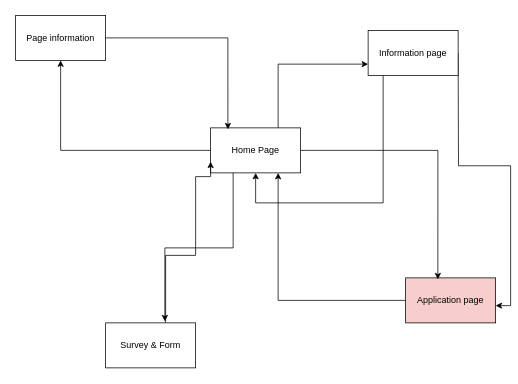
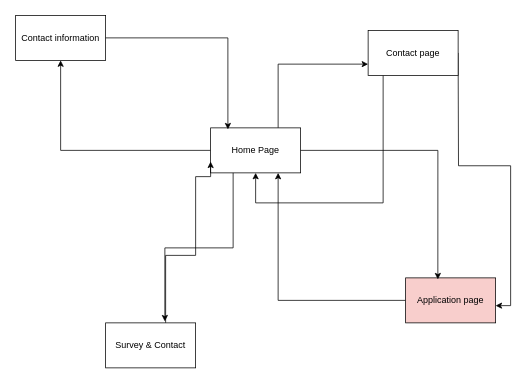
- <mxCell id="5" value="Page information" style="whiteSpace=wrap;html=1;rounded=0;" vertex="1" parent="1"><mxGeometry x="20" y="20" width="120" height="60" as="geometry" /></mxCell>
+ <mxCell id="5" value="Contact information" style="whiteSpace=wrap;html=1;rounded=0;" vertex="1" parent="1"><mxGeometry x="20" y="20" width="120" height="60" as="geometry" /></mxCell>
- <mxCell id="8" value="Information page" style="whiteSpace=wrap;html=1;" vertex="1" parent="1"><mxGeometry x="490" y="40" width="120" height="60" as="geometry" /></mxCell>
+ <mxCell id="8" value="Contact page" style="whiteSpace=wrap;html=1;" vertex="1" parent="1"><mxGeometry x="490" y="40" width="120" height="60" as="geometry" /></mxCell>
- <mxCell id="12" value="Survey &amp;amp; Form" style="whiteSpace=wrap;html=1;" vertex="1" parent="1"><mxGeometry x="140" y="430" width="120" height="60" as="geometry" /></mxCell>
+ <mxCell id="12" value="Survey &amp;amp; Contact" style="whiteSpace=wrap;html=1;" vertex="1" parent="1"><mxGeometry x="140" y="430" width="120" height="60" as="geometry" /></mxCell>
